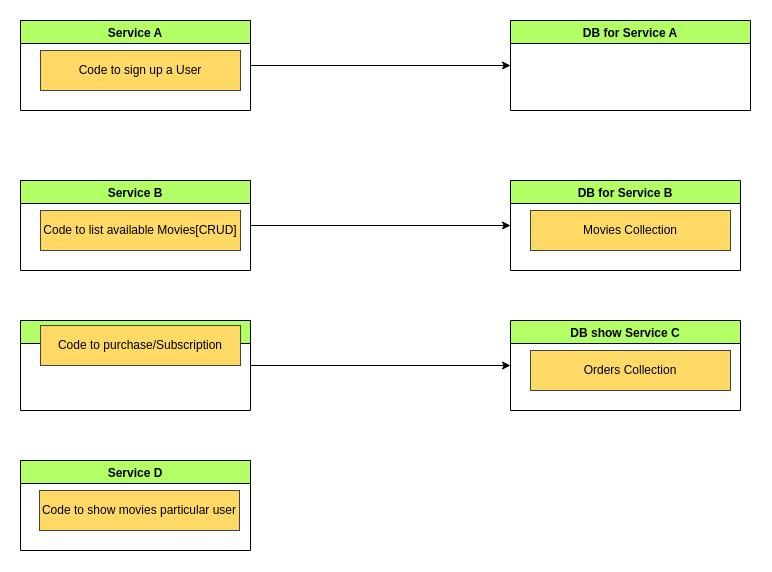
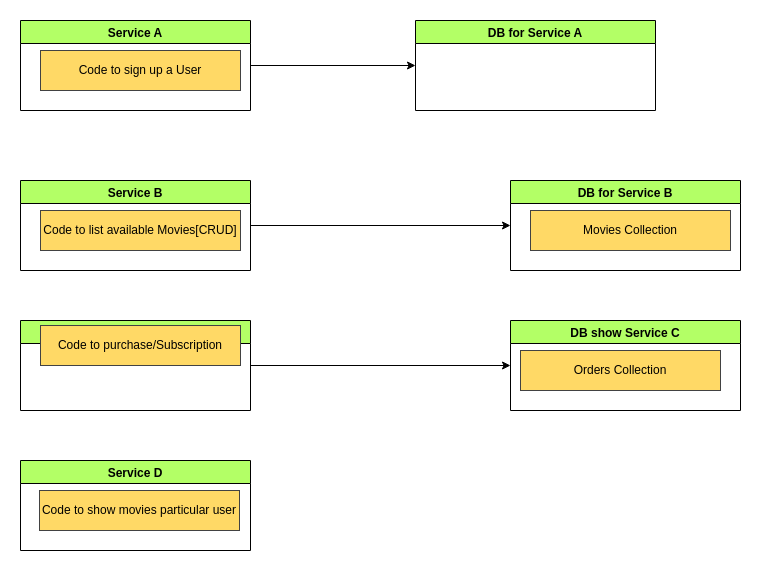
- <mxCell id="5" value="DB for Service A" style="swimlane;strokeWidth=1;fillColor=#B3FF66;" vertex="1" parent="1"><mxGeometry x="510" y="20" width="240" height="90" as="geometry"><mxRectangle x="210" y="50" width="90" height="23" as="alternateBounds" /></mxGeometry></mxCell>
+ <mxCell id="5" value="DB for Service A" style="swimlane;strokeWidth=1;fillColor=#B3FF66;" vertex="1" parent="1"><mxGeometry x="415" y="20" width="240" height="90" as="geometry"><mxRectangle x="210" y="50" width="90" height="23" as="alternateBounds" /></mxGeometry></mxCell>
- <mxCell id="15" value="Orders Collection" style="rounded=0;whiteSpace=wrap;html=1;strokeWidth=1;strokeColor=#424242;fillColor=#FFD966;" vertex="1" parent="14"><mxGeometry x="20" y="30" width="200" height="40" as="geometry" /></mxCell>
+ <mxCell id="15" value="Orders Collection" style="rounded=0;whiteSpace=wrap;html=1;strokeWidth=1;strokeColor=#424242;fillColor=#FFD966;" vertex="1" parent="14"><mxGeometry x="10" y="30" width="200" height="40" as="geometry" /></mxCell>
